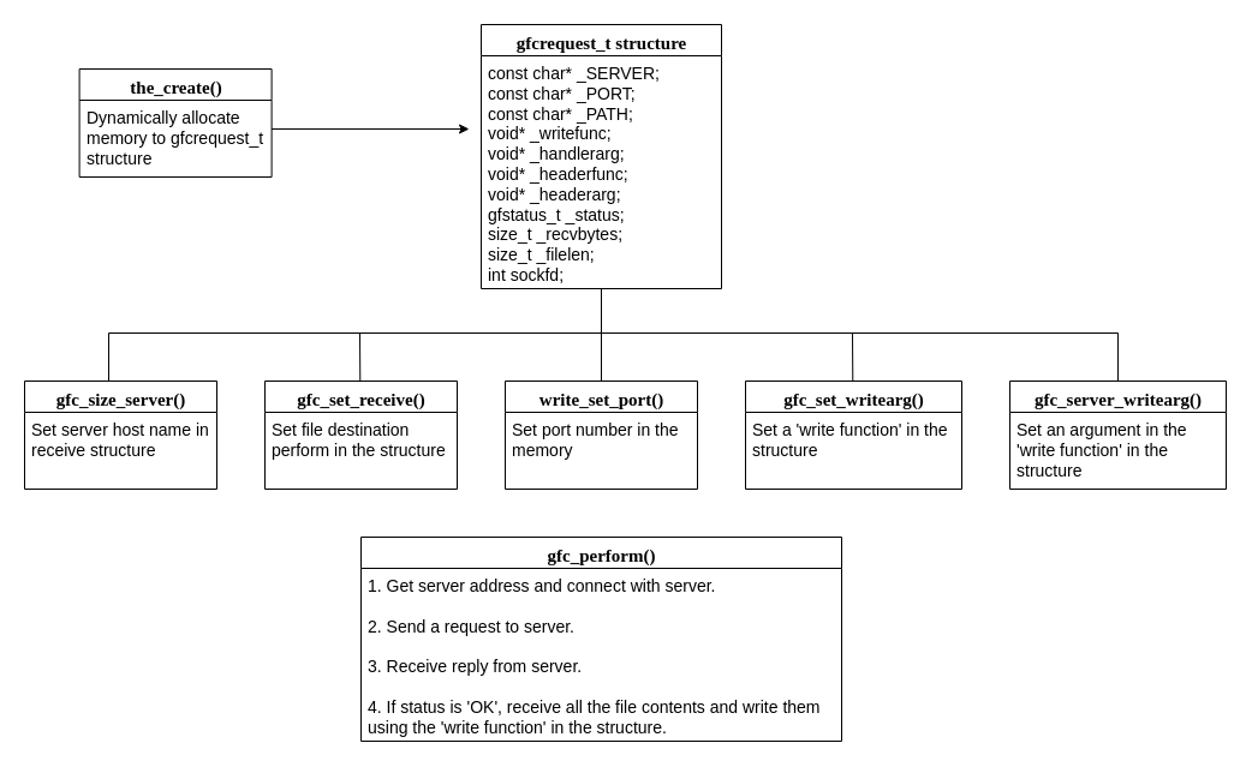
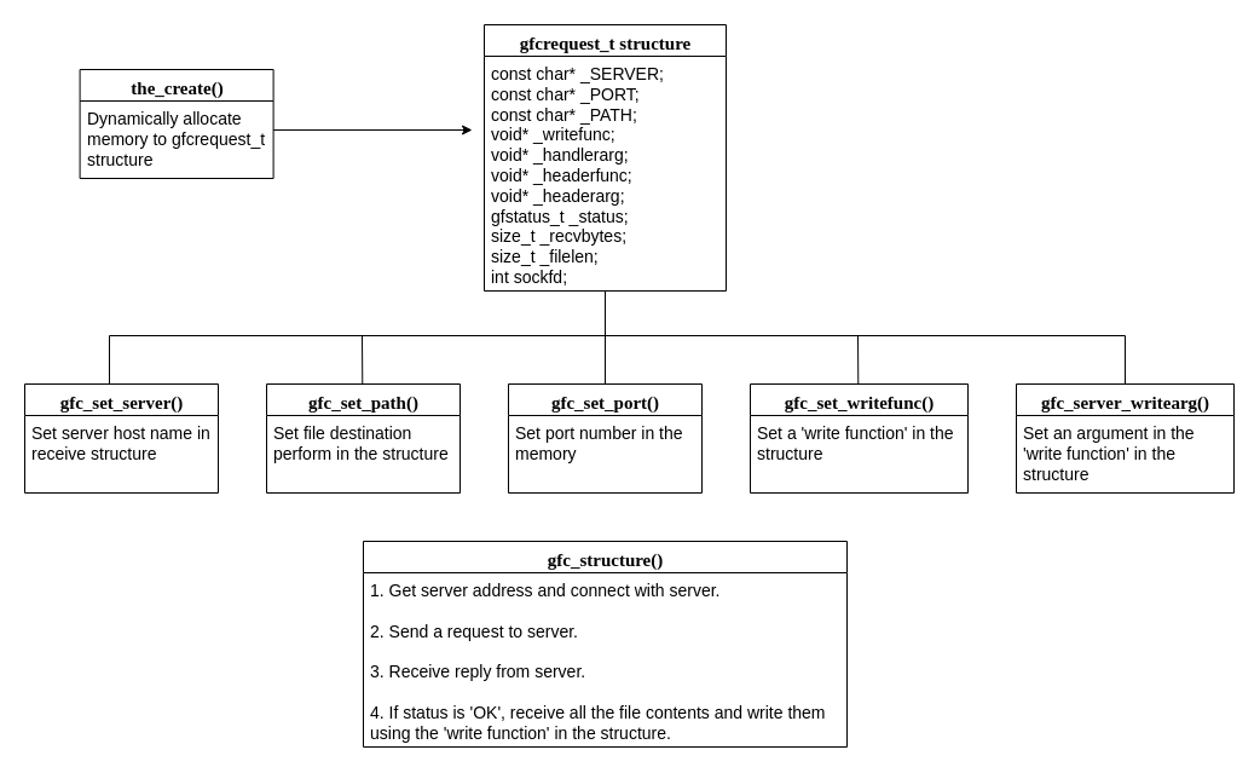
- <mxCell id="7" value="&lt;font style=&quot;font-size: 15px&quot;&gt;gfc_size_server()&lt;/font&gt;" style="swimlane;html=1;fontStyle=1;align=center;verticalAlign=top;childLayout=stackLayout;horizontal=1;startSize=26;horizontalStack=0;resizeParent=1;resizeLast=0;collapsible=1;marginBottom=0;swimlaneFillColor=#ffffff;rounded=0;shadow=0;comic=0;labelBackgroundColor=none;strokeWidth=1;fillColor=none;fontFamily=Verdana;fontSize=12" vertex="1" parent="1"><mxGeometry x="20" y="317" width="160" height="90" as="geometry"><mxRectangle x="90" y="83" width="140" height="26" as="alternateBounds" /></mxGeometry></mxCell>
+ <mxCell id="7" value="&lt;font style=&quot;font-size: 15px&quot;&gt;gfc_set_server()&lt;/font&gt;" style="swimlane;html=1;fontStyle=1;align=center;verticalAlign=top;childLayout=stackLayout;horizontal=1;startSize=26;horizontalStack=0;resizeParent=1;resizeLast=0;collapsible=1;marginBottom=0;swimlaneFillColor=#ffffff;rounded=0;shadow=0;comic=0;labelBackgroundColor=none;strokeWidth=1;fillColor=none;fontFamily=Verdana;fontSize=12" vertex="1" parent="1"><mxGeometry x="20" y="317" width="160" height="90" as="geometry"><mxRectangle x="90" y="83" width="140" height="26" as="alternateBounds" /></mxGeometry></mxCell>
- <mxCell id="9" value="&lt;font style=&quot;font-size: 15px&quot;&gt;gfc_set_receive()&lt;/font&gt;" style="swimlane;html=1;fontStyle=1;align=center;verticalAlign=top;childLayout=stackLayout;horizontal=1;startSize=26;horizontalStack=0;resizeParent=1;resizeLast=0;collapsible=1;marginBottom=0;swimlaneFillColor=#ffffff;rounded=0;shadow=0;comic=0;labelBackgroundColor=none;strokeWidth=1;fillColor=none;fontFamily=Verdana;fontSize=12" vertex="1" parent="1"><mxGeometry x="220" y="317" width="160" height="90" as="geometry"><mxRectangle x="90" y="83" width="140" height="26" as="alternateBounds" /></mxGeometry></mxCell>
+ <mxCell id="9" value="&lt;font style=&quot;font-size: 15px&quot;&gt;gfc_set_path()&lt;/font&gt;" style="swimlane;html=1;fontStyle=1;align=center;verticalAlign=top;childLayout=stackLayout;horizontal=1;startSize=26;horizontalStack=0;resizeParent=1;resizeLast=0;collapsible=1;marginBottom=0;swimlaneFillColor=#ffffff;rounded=0;shadow=0;comic=0;labelBackgroundColor=none;strokeWidth=1;fillColor=none;fontFamily=Verdana;fontSize=12" vertex="1" parent="1"><mxGeometry x="220" y="317" width="160" height="90" as="geometry"><mxRectangle x="90" y="83" width="140" height="26" as="alternateBounds" /></mxGeometry></mxCell>
- <mxCell id="11" value="&lt;font style=&quot;font-size: 15px&quot;&gt;write_set_port()&lt;/font&gt;" style="swimlane;html=1;fontStyle=1;align=center;verticalAlign=top;childLayout=stackLayout;horizontal=1;startSize=26;horizontalStack=0;resizeParent=1;resizeLast=0;collapsible=1;marginBottom=0;swimlaneFillColor=#ffffff;rounded=0;shadow=0;comic=0;labelBackgroundColor=none;strokeWidth=1;fillColor=none;fontFamily=Verdana;fontSize=12" vertex="1" parent="1"><mxGeometry x="420" y="317" width="160" height="90" as="geometry"><mxRectangle x="90" y="83" width="140" height="26" as="alternateBounds" /></mxGeometry></mxCell>
+ <mxCell id="11" value="&lt;font style=&quot;font-size: 15px&quot;&gt;gfc_set_port()&lt;/font&gt;" style="swimlane;html=1;fontStyle=1;align=center;verticalAlign=top;childLayout=stackLayout;horizontal=1;startSize=26;horizontalStack=0;resizeParent=1;resizeLast=0;collapsible=1;marginBottom=0;swimlaneFillColor=#ffffff;rounded=0;shadow=0;comic=0;labelBackgroundColor=none;strokeWidth=1;fillColor=none;fontFamily=Verdana;fontSize=12" vertex="1" parent="1"><mxGeometry x="420" y="317" width="160" height="90" as="geometry"><mxRectangle x="90" y="83" width="140" height="26" as="alternateBounds" /></mxGeometry></mxCell>
- <mxCell id="13" value="&lt;font style=&quot;font-size: 15px&quot;&gt;gfc_set_writearg()&lt;/font&gt;" style="swimlane;html=1;fontStyle=1;align=center;verticalAlign=top;childLayout=stackLayout;horizontal=1;startSize=26;horizontalStack=0;resizeParent=1;resizeLast=0;collapsible=1;marginBottom=0;swimlaneFillColor=#ffffff;rounded=0;shadow=0;comic=0;labelBackgroundColor=none;strokeWidth=1;fillColor=none;fontFamily=Verdana;fontSize=12" vertex="1" parent="1"><mxGeometry x="620" y="317" width="180" height="90" as="geometry"><mxRectangle x="90" y="83" width="140" height="26" as="alternateBounds" /></mxGeometry></mxCell>
+ <mxCell id="13" value="&lt;font style=&quot;font-size: 15px&quot;&gt;gfc_set_writefunc()&lt;/font&gt;" style="swimlane;html=1;fontStyle=1;align=center;verticalAlign=top;childLayout=stackLayout;horizontal=1;startSize=26;horizontalStack=0;resizeParent=1;resizeLast=0;collapsible=1;marginBottom=0;swimlaneFillColor=#ffffff;rounded=0;shadow=0;comic=0;labelBackgroundColor=none;strokeWidth=1;fillColor=none;fontFamily=Verdana;fontSize=12" vertex="1" parent="1"><mxGeometry x="620" y="317" width="180" height="90" as="geometry"><mxRectangle x="90" y="83" width="140" height="26" as="alternateBounds" /></mxGeometry></mxCell>
- <mxCell id="23" value="&lt;font style=&quot;font-size: 15px&quot;&gt;gfc_perform()&lt;/font&gt;" style="swimlane;html=1;fontStyle=1;align=center;verticalAlign=top;childLayout=stackLayout;horizontal=1;startSize=26;horizontalStack=0;resizeParent=1;resizeLast=0;collapsible=1;marginBottom=0;swimlaneFillColor=#ffffff;rounded=0;shadow=0;comic=0;labelBackgroundColor=none;strokeWidth=1;fillColor=none;fontFamily=Verdana;fontSize=12" vertex="1" parent="1"><mxGeometry x="300" y="447" width="400" height="170" as="geometry"><mxRectangle x="90" y="83" width="140" height="26" as="alternateBounds" /></mxGeometry></mxCell>
+ <mxCell id="23" value="&lt;font style=&quot;font-size: 15px&quot;&gt;gfc_structure()&lt;/font&gt;" style="swimlane;html=1;fontStyle=1;align=center;verticalAlign=top;childLayout=stackLayout;horizontal=1;startSize=26;horizontalStack=0;resizeParent=1;resizeLast=0;collapsible=1;marginBottom=0;swimlaneFillColor=#ffffff;rounded=0;shadow=0;comic=0;labelBackgroundColor=none;strokeWidth=1;fillColor=none;fontFamily=Verdana;fontSize=12" vertex="1" parent="1"><mxGeometry x="300" y="447" width="400" height="170" as="geometry"><mxRectangle x="90" y="83" width="140" height="26" as="alternateBounds" /></mxGeometry></mxCell>
